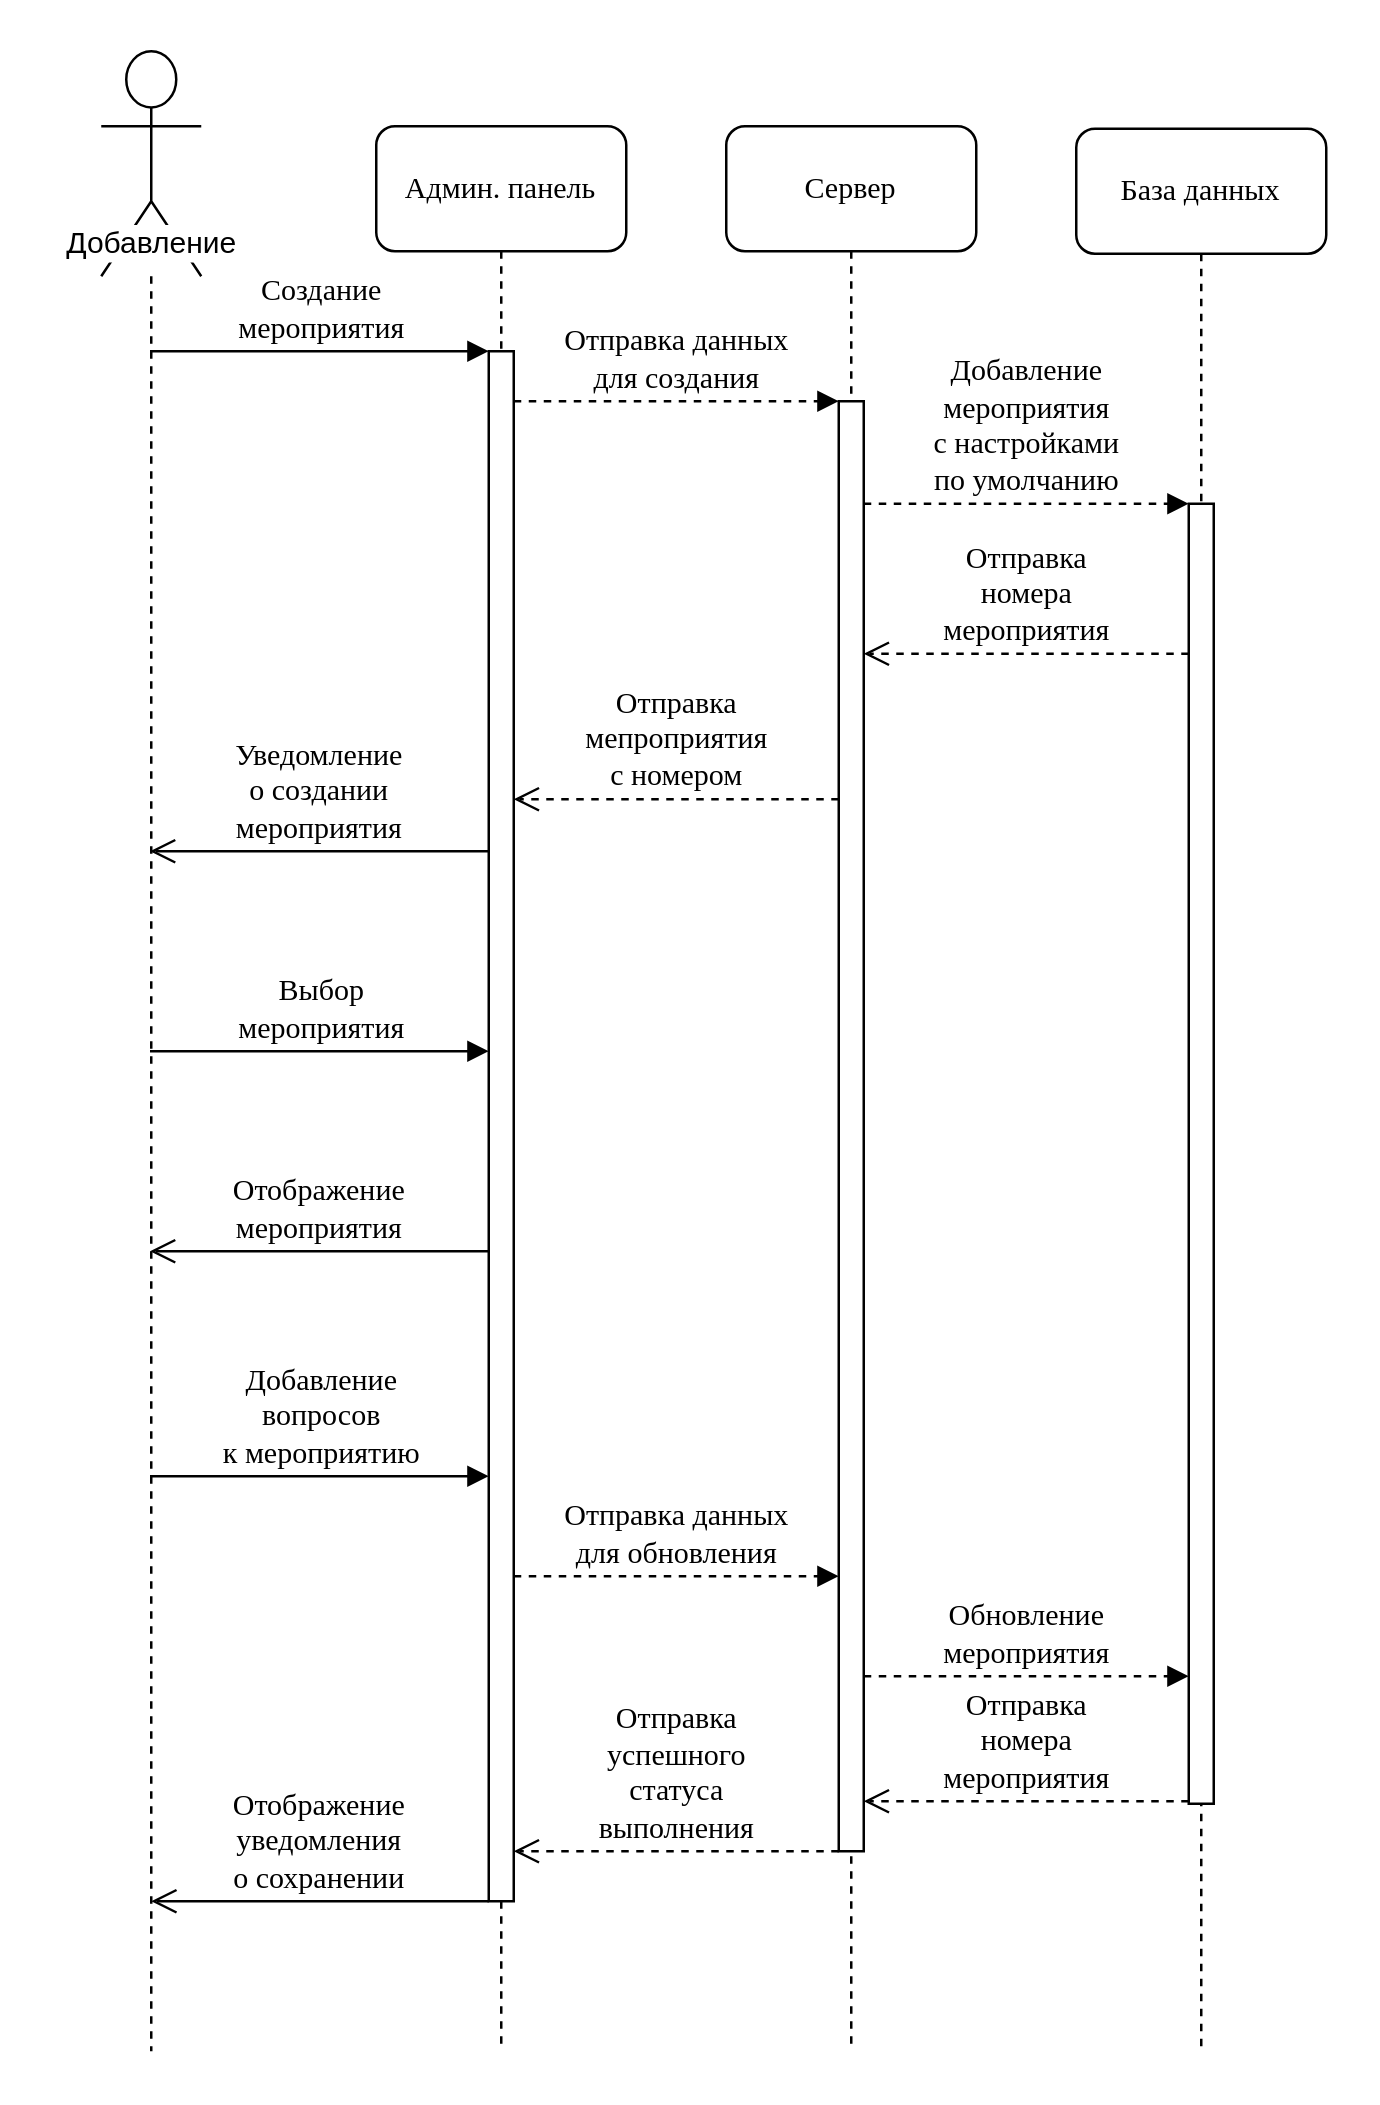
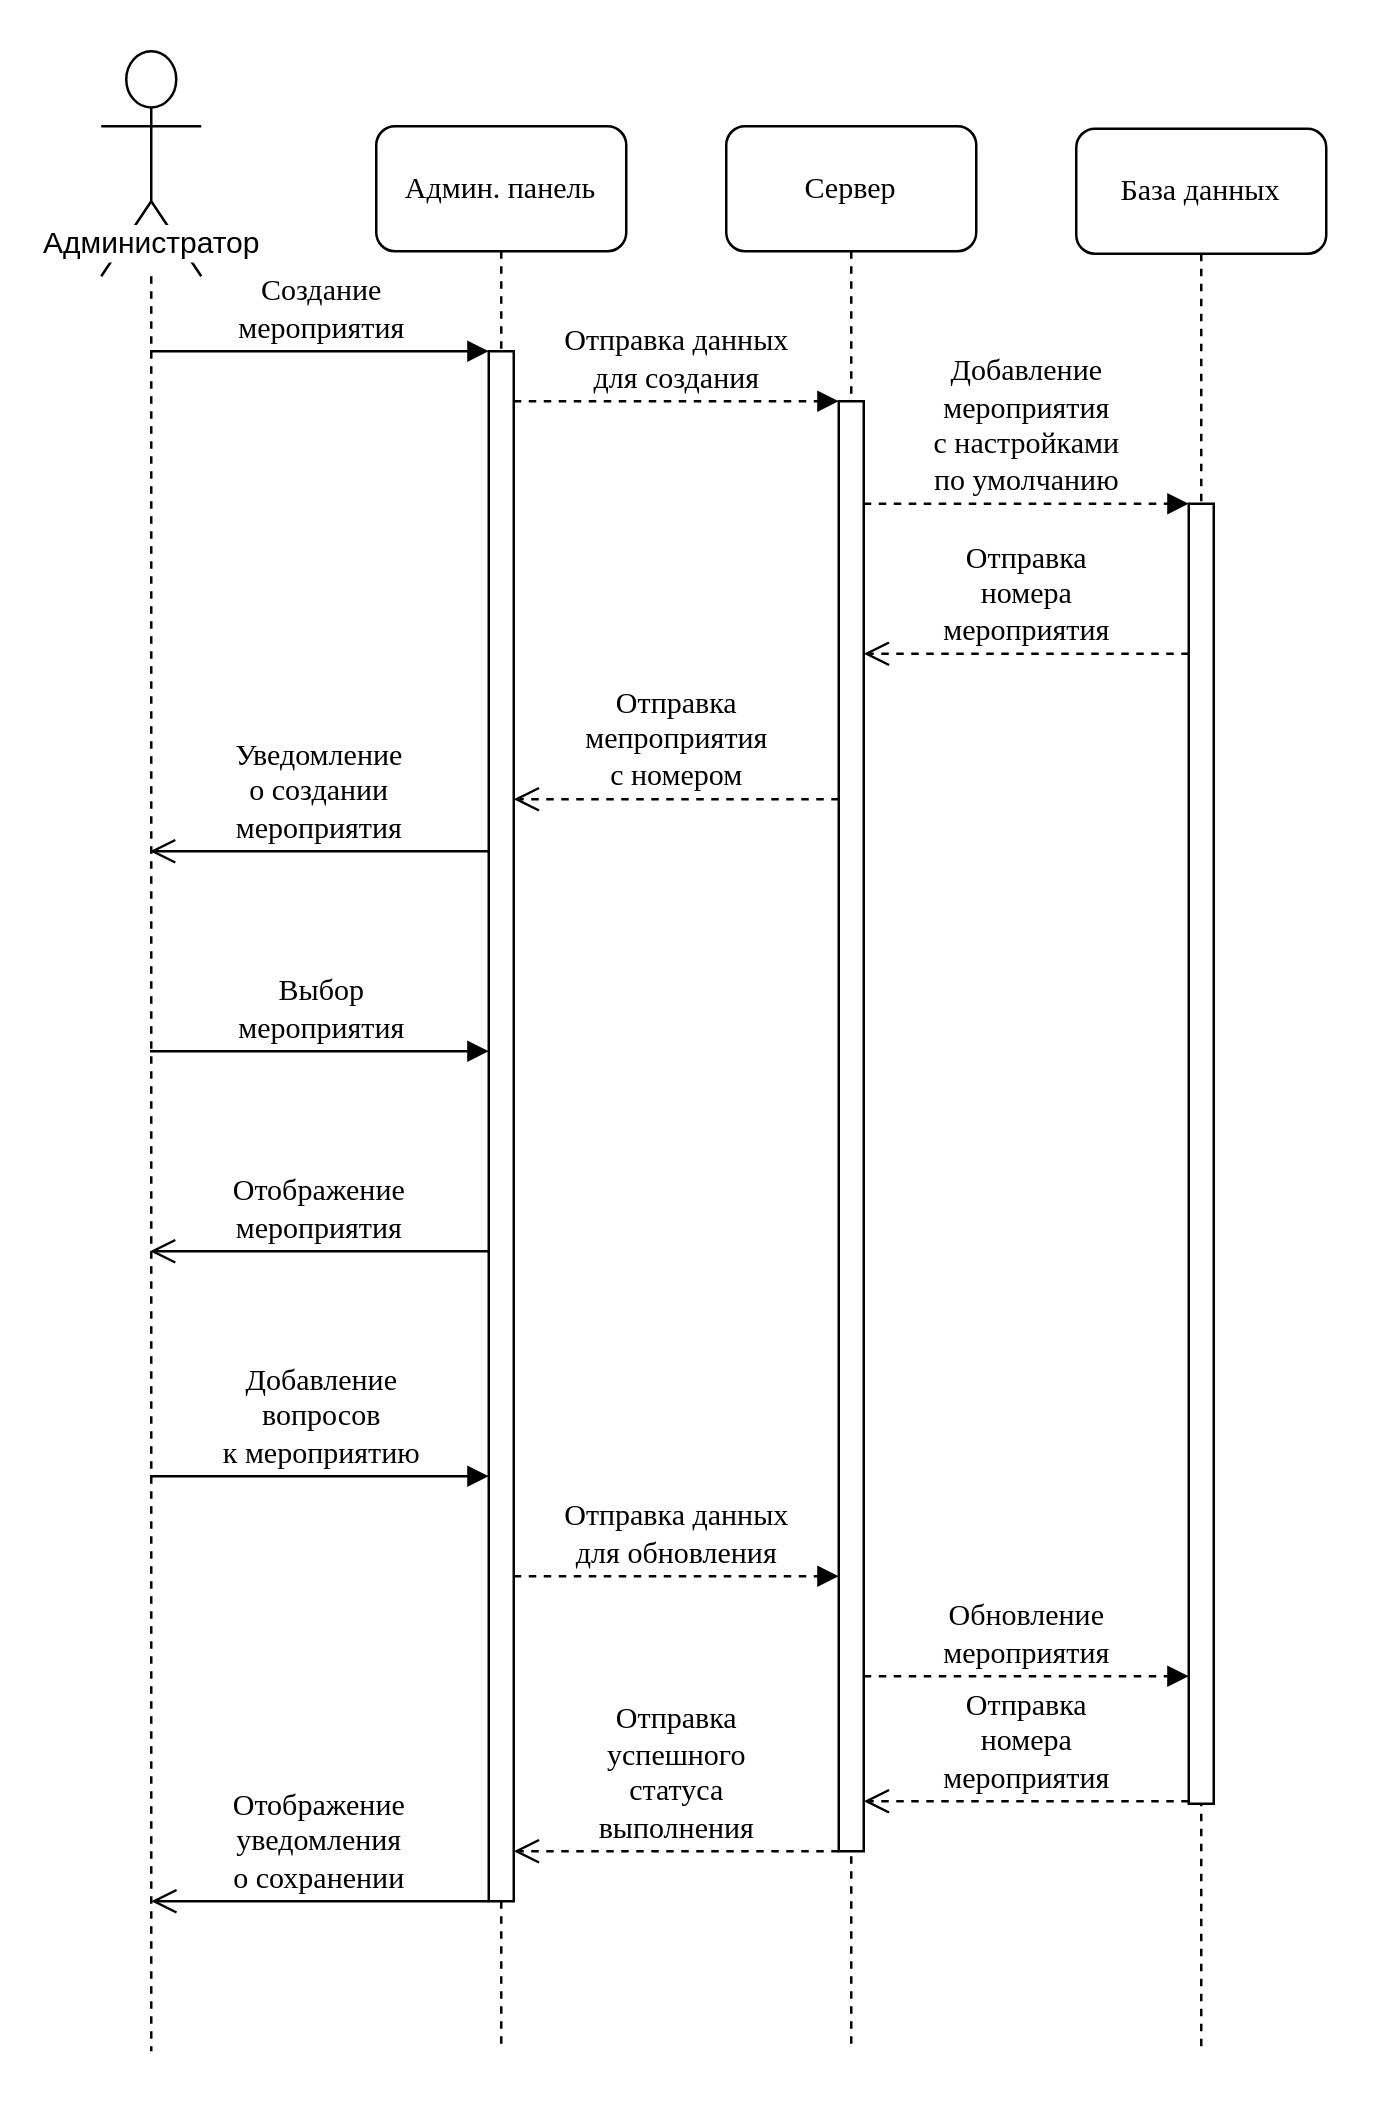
- <mxCell id="11" value="Добавление" style="text;align=center;fontStyle=0;verticalAlign=middle;spacingLeft=3;spacingRight=3;strokeColor=none;rotatable=0;points=[[0,0.5],[1,0.5]];portConstraint=eastwest;html=1;labelBackgroundColor=default;" vertex="1" parent="9"><mxGeometry y="60.466" width="80" height="33.159" as="geometry" /></mxCell>
+ <mxCell id="11" value="Администратор" style="text;align=center;fontStyle=0;verticalAlign=middle;spacingLeft=3;spacingRight=3;strokeColor=none;rotatable=0;points=[[0,0.5],[1,0.5]];portConstraint=eastwest;html=1;labelBackgroundColor=default;" vertex="1" parent="9"><mxGeometry y="60.466" width="80" height="33.159" as="geometry" /></mxCell>
